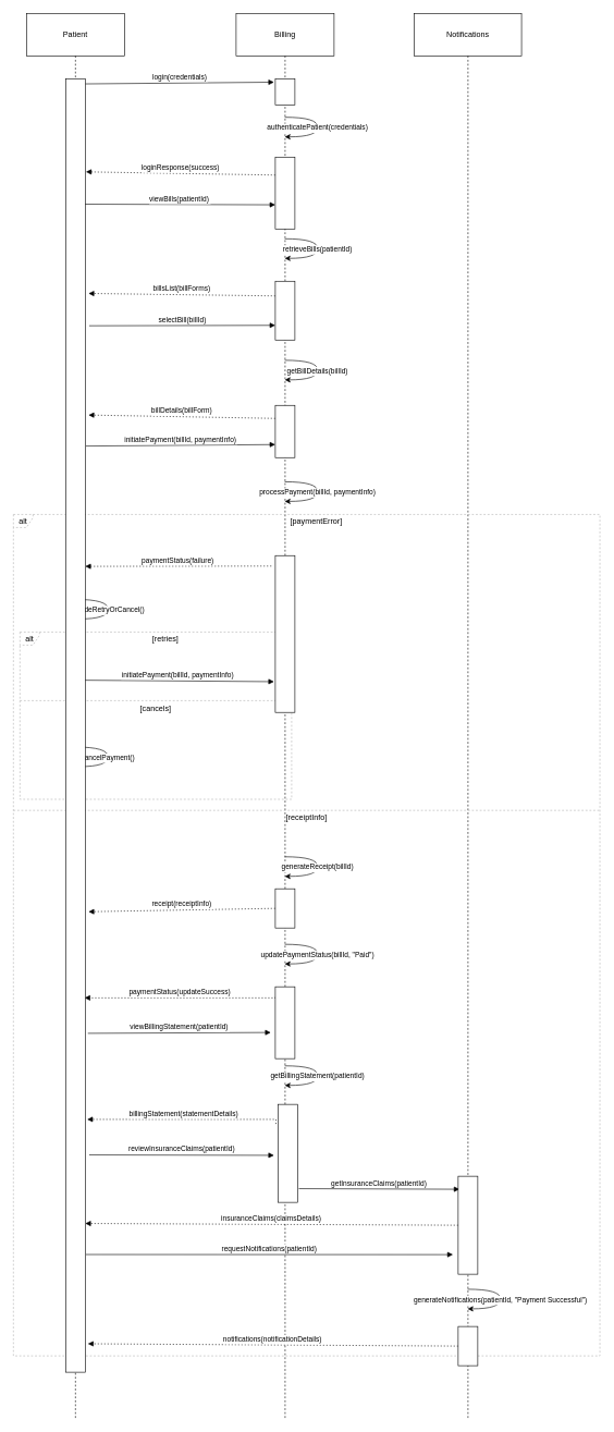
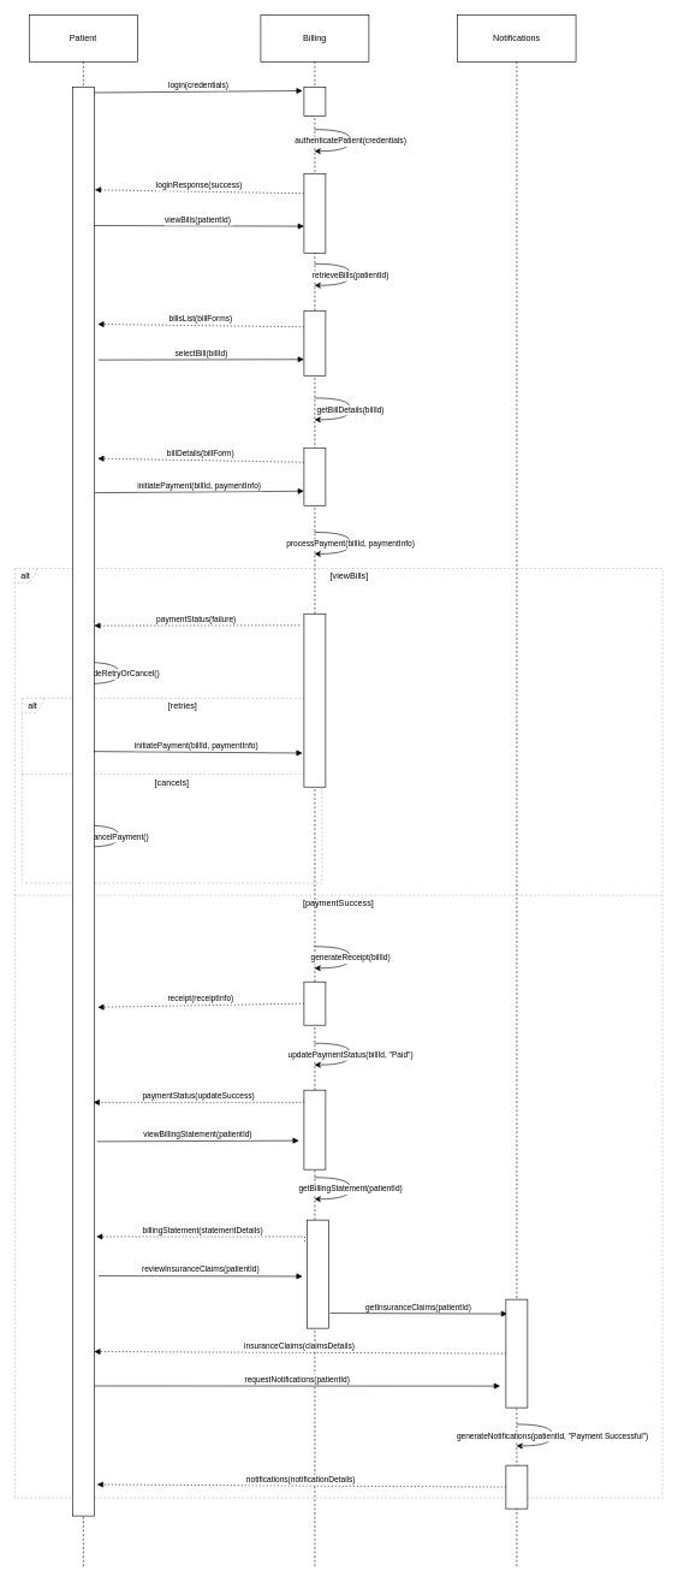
- <mxCell id="9" value="[paymentError]" style="text;strokeColor=none;fillColor=none;align=center;verticalAlign=middle;whiteSpace=wrap;" vertex="1" parent="8"><mxGeometry x="30" width="868" height="20" as="geometry" /></mxCell>
+ <mxCell id="9" value="[viewBills]" style="text;strokeColor=none;fillColor=none;align=center;verticalAlign=middle;whiteSpace=wrap;" vertex="1" parent="8"><mxGeometry x="30" width="868" height="20" as="geometry" /></mxCell>
- <mxCell id="10" value="[receiptInfo]" style="shape=line;dashed=1;whiteSpace=wrap;verticalAlign=top;labelPosition=center;verticalLabelPosition=middle;align=center;strokeColor=#B3B3B3;" vertex="1" parent="8"><mxGeometry y="451" width="898" height="4" as="geometry" /></mxCell>
+ <mxCell id="10" value="[paymentSuccess]" style="shape=line;dashed=1;whiteSpace=wrap;verticalAlign=top;labelPosition=center;verticalLabelPosition=middle;align=center;strokeColor=#B3B3B3;" vertex="1" parent="8"><mxGeometry y="451" width="898" height="4" as="geometry" /></mxCell>
